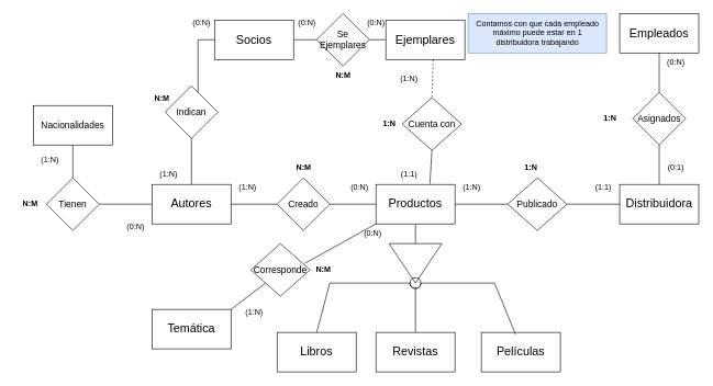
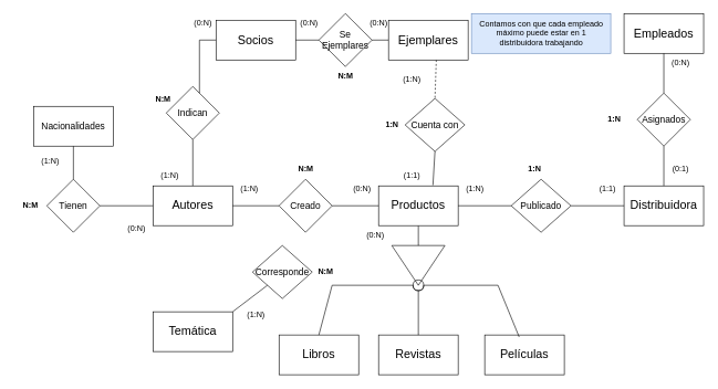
- <mxCell id="24" value="" style="endArrow=none;html=1;rounded=0;entryX=0;entryY=1;entryDx=0;entryDy=0;exitX=0.913;exitY=0.375;exitDx=0;exitDy=0;exitPerimeter=0;" parent="1" source="18" target="4" edge="1"><mxGeometry width="50" height="50" relative="1" as="geometry"><mxPoint x="480" y="390" as="sourcePoint" /><mxPoint x="510" y="350" as="targetPoint" /></mxGeometry></mxCell>
